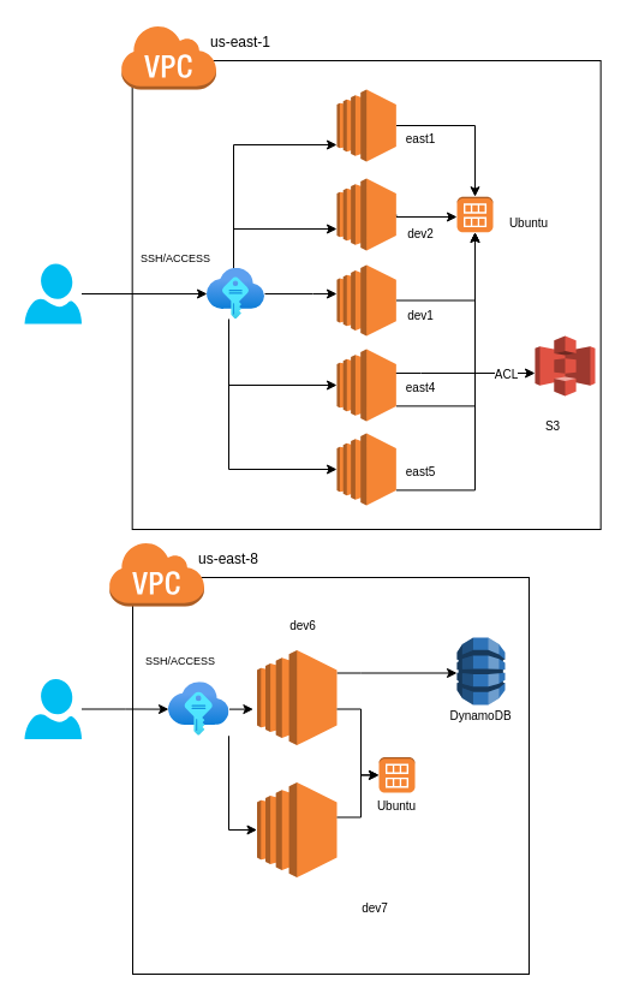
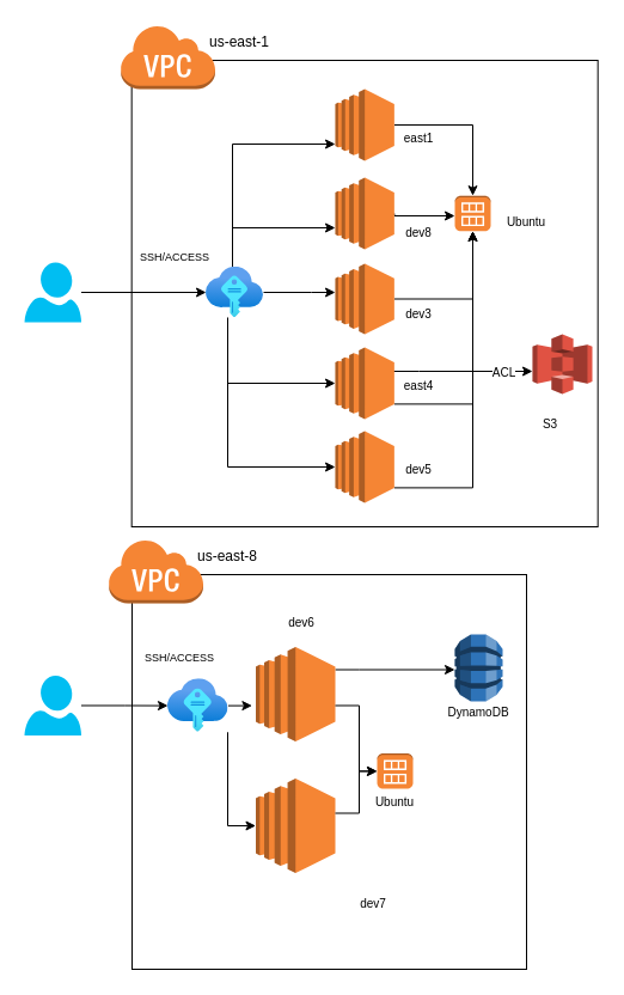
- <mxCell id="51" value="dev2" style="text;html=1;strokeColor=none;fillColor=none;align=center;verticalAlign=middle;whiteSpace=wrap;rounded=0;fontSize=10;" vertex="1" parent="1"><mxGeometry x="320" y="179" width="60" height="30" as="geometry" /></mxCell>
+ <mxCell id="51" value="dev8" style="text;html=1;strokeColor=none;fillColor=none;align=center;verticalAlign=middle;whiteSpace=wrap;rounded=0;fontSize=10;" vertex="1" parent="1"><mxGeometry x="320" y="179" width="60" height="30" as="geometry" /></mxCell>
- <mxCell id="52" value="dev1" style="text;html=1;strokeColor=none;fillColor=none;align=center;verticalAlign=middle;whiteSpace=wrap;rounded=0;fontSize=10;" vertex="1" parent="1"><mxGeometry x="320" y="247" width="60" height="30" as="geometry" /></mxCell>
+ <mxCell id="52" value="dev3" style="text;html=1;strokeColor=none;fillColor=none;align=center;verticalAlign=middle;whiteSpace=wrap;rounded=0;fontSize=10;" vertex="1" parent="1"><mxGeometry x="320" y="247" width="60" height="30" as="geometry" /></mxCell>
- <mxCell id="54" value="east5" style="text;html=1;strokeColor=none;fillColor=none;align=center;verticalAlign=middle;whiteSpace=wrap;rounded=0;fontSize=10;" vertex="1" parent="1"><mxGeometry x="320" y="377" width="60" height="30" as="geometry" /></mxCell>
+ <mxCell id="54" value="dev5" style="text;html=1;strokeColor=none;fillColor=none;align=center;verticalAlign=middle;whiteSpace=wrap;rounded=0;fontSize=10;" vertex="1" parent="1"><mxGeometry x="320" y="377" width="60" height="30" as="geometry" /></mxCell>
